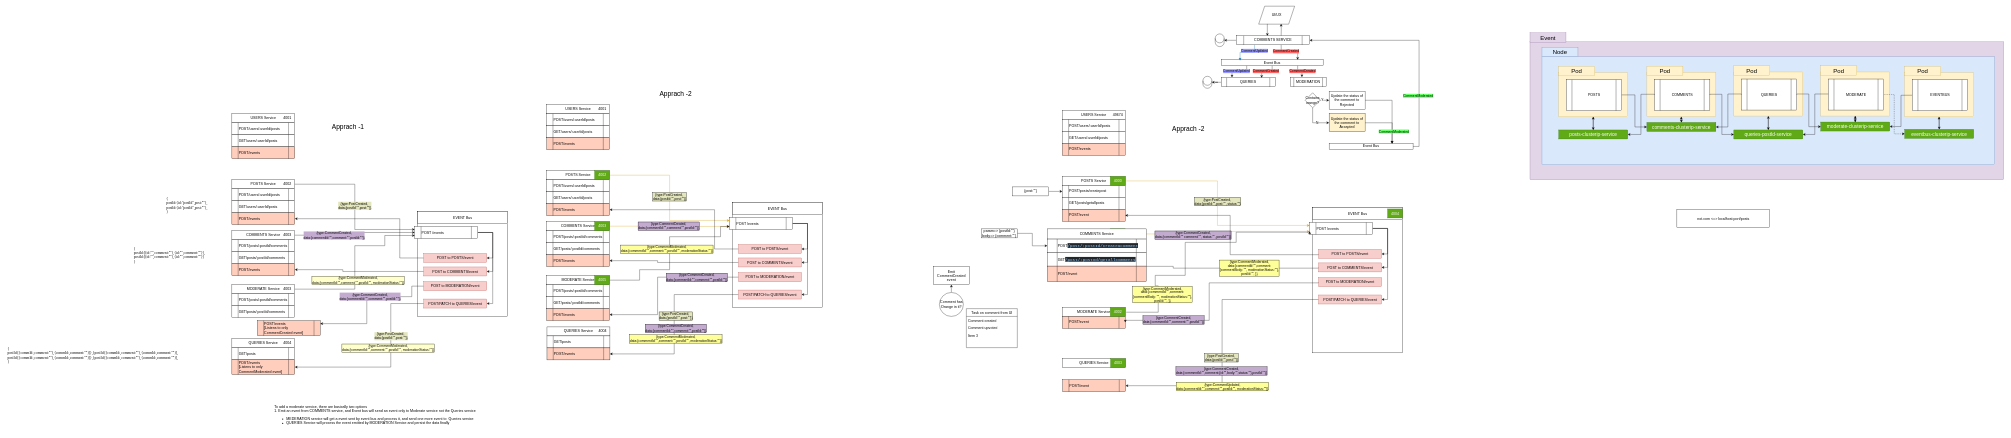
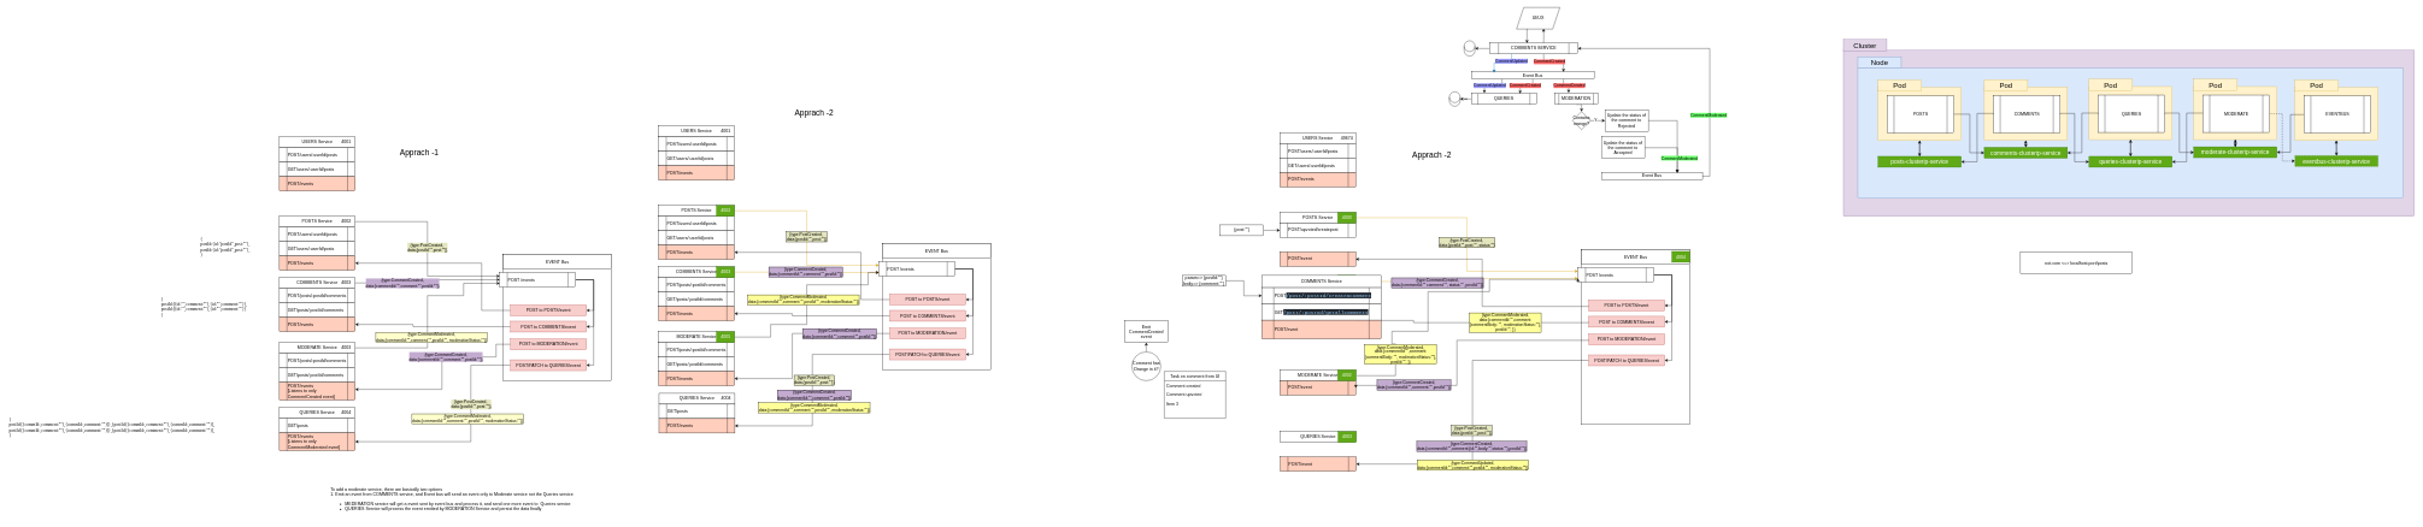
- <mxCell id="194" value="Event" style="rounded=0;whiteSpace=wrap;html=1;fontSize=20;fillColor=#e1d5e7;strokeColor=#9673a6;" vertex="1" parent="1"><mxGeometry x="5100" y="109" width="120" height="31.17" as="geometry" /></mxCell>
+ <mxCell id="194" value="Cluster" style="rounded=0;whiteSpace=wrap;html=1;fontSize=20;fillColor=#e1d5e7;strokeColor=#9673a6;" vertex="1" parent="1"><mxGeometry x="5100" y="109" width="120" height="31.17" as="geometry" /></mxCell>
+ <mxCell id="168" style="edgeStyle=orthogonalEdgeStyle;rounded=0;orthogonalLoop=1;jettySize=auto;html=1;exitX=0.5;exitY=1;exitDx=0;exitDy=0;entryX=0.5;entryY=0;entryDx=0;entryDy=0;" edge="1" parent="1" source="169" target="179"><mxGeometry relative="1" as="geometry" /></mxCell>
- <mxCell id="181" value="Update the status of the comment to Rejected" style="rounded=0;whiteSpace=wrap;html=1;" vertex="1" parent="1"><mxGeometry x="4430" y="304" width="120" height="60" as="geometry" /></mxCell>
+ <mxCell id="181" value="Update the status of the comment to Rejected" style="rounded=0;whiteSpace=wrap;html=1;" vertex="1" parent="1"><mxGeometry x="4440" y="304" width="120" height="60" as="geometry" /></mxCell>
- <mxCell id="177" style="edgeStyle=orthogonalEdgeStyle;rounded=0;orthogonalLoop=1;jettySize=auto;html=1;exitX=0.5;exitY=1;exitDx=0;exitDy=0;entryX=0;entryY=0.5;entryDx=0;entryDy=0;" edge="1" parent="1" source="179" target="182"><mxGeometry relative="1" as="geometry" /></mxCell>
- <mxCell id="178" value="N" style="edgeLabel;html=1;align=center;verticalAlign=middle;resizable=0;points=[];" connectable="0" vertex="1" parent="177"><mxGeometry x="0.211" y="2" relative="1" as="geometry"><mxPoint as="offset" /></mxGeometry></mxCell>
- <mxCell id="182" value="Update the status of the comment to Accapted" style="rounded=0;whiteSpace=wrap;html=1;fillColor=#fff2cc;" vertex="1" parent="1"><mxGeometry x="4430" y="379" width="120" height="60" as="geometry" /></mxCell>
+ <mxCell id="182" value="Update the status of the comment to Accapted" style="rounded=0;whiteSpace=wrap;html=1;" vertex="1" parent="1"><mxGeometry x="4430" y="379" width="120" height="60" as="geometry" /></mxCell>
- <mxCell id="228" value="eventbus-clusterip-service" style="rounded=0;whiteSpace=wrap;html=1;fillColor=#60a917;strokeColor=#2D7600;fontColor=#ffffff;fontSize=16;" vertex="1" parent="1"><mxGeometry x="6350" y="431" width="230" height="30" as="geometry" /></mxCell>
+ <mxCell id="228" value="eventbus-clusterip-service" style="rounded=0;whiteSpace=wrap;html=1;fillColor=#60a917;strokeColor=#2D7600;fontColor=#ffffff;fontSize=16;dashed=1;" vertex="1" parent="1"><mxGeometry x="6350" y="431" width="230" height="30" as="geometry" /></mxCell>
- <mxCell id="214" value="queries-postId-service" style="rounded=0;whiteSpace=wrap;html=1;fillColor=#60a917;strokeColor=#2D7600;fontColor=#ffffff;fontSize=16;" vertex="1" parent="1"><mxGeometry x="5780" y="433" width="230" height="30" as="geometry" /></mxCell>
+ <mxCell id="214" value="queries-clusterip-service" style="rounded=0;whiteSpace=wrap;html=1;fillColor=#60a917;strokeColor=#2D7600;fontColor=#ffffff;fontSize=16;" vertex="1" parent="1"><mxGeometry x="5780" y="433" width="230" height="30" as="geometry" /></mxCell>
- <mxCell id="104" value="POST/posts/createpost" style="shape=process;whiteSpace=wrap;html=1;backgroundOutline=1;align=left;" vertex="1" parent="1"><mxGeometry x="3540" y="618" width="210" height="40" as="geometry" /></mxCell>
+ <mxCell id="104" value="POST/upvoted/createpost" style="shape=process;whiteSpace=wrap;html=1;backgroundOutline=1;align=left;" vertex="1" parent="1"><mxGeometry x="3540" y="618" width="210" height="40" as="geometry" /></mxCell>
- <mxCell id="105" value="GET/posts/getallposts" style="shape=process;whiteSpace=wrap;html=1;backgroundOutline=1;align=left;" vertex="1" parent="1"><mxGeometry x="3540" y="658" width="210" height="40" as="geometry" /></mxCell>
- <mxCell id="43" value="POST/events&amp;nbsp;&lt;div&gt;[Listens to only CommentCreated event]&lt;/div&gt;" style="shape=process;whiteSpace=wrap;html=1;backgroundOutline=1;align=left;fillColor=#FFCEBD;" vertex="1" parent="1"><mxGeometry x="855" y="1069" width="210" height="50" as="geometry" /></mxCell>
+ <mxCell id="43" value="POST/events&amp;nbsp;&lt;div&gt;[Listens to only CommentCreated event]&lt;/div&gt;" style="shape=process;whiteSpace=wrap;html=1;backgroundOutline=1;align=left;fillColor=#FFCEBD;" vertex="1" parent="1"><mxGeometry x="770" y="1059" width="210" height="50" as="geometry" /></mxCell>
